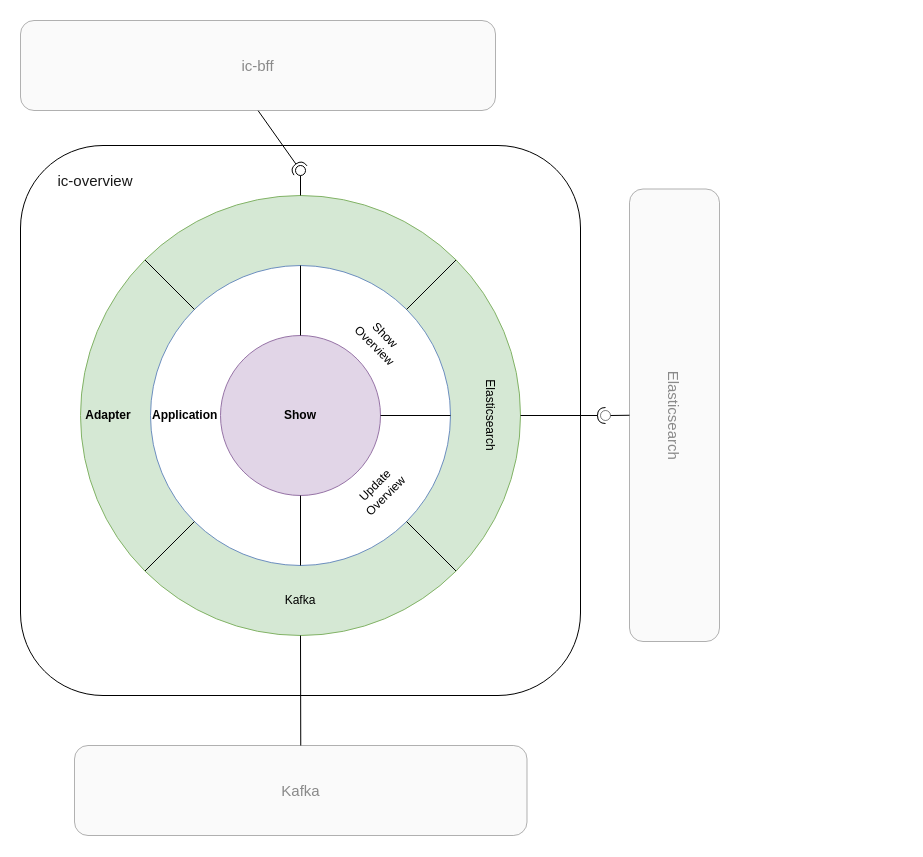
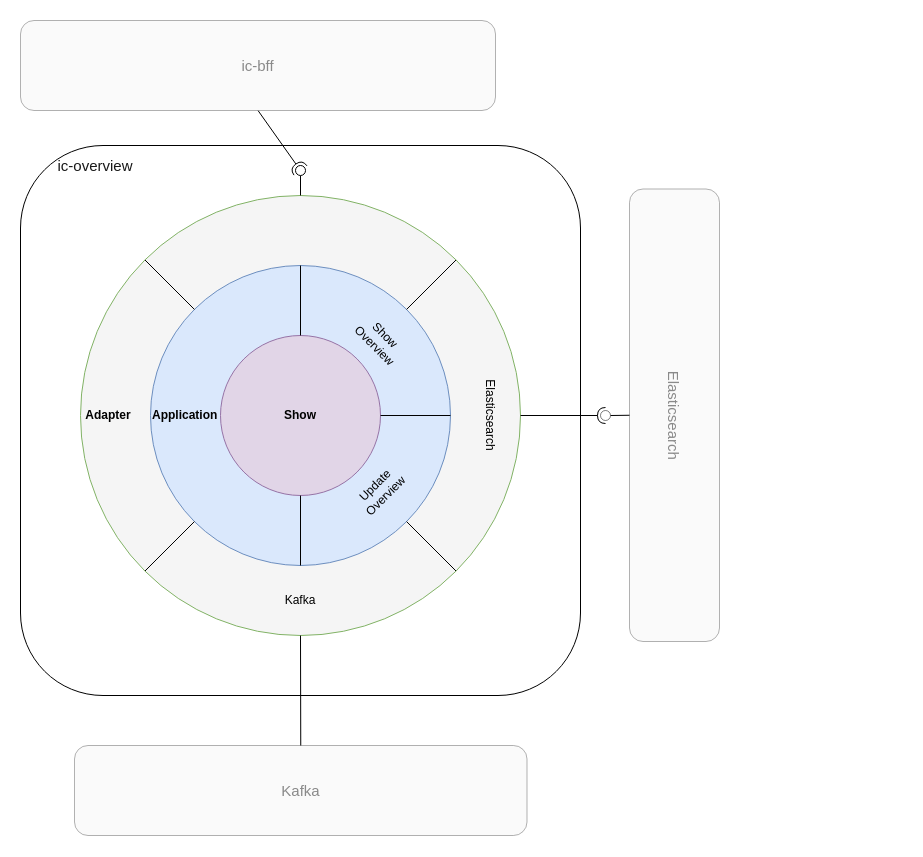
- <mxCell id="27" value="ic-overview" style="text;html=1;strokeColor=none;fillColor=none;align=center;verticalAlign=middle;whiteSpace=wrap;rounded=0;fontSize=15;fontColor=#191919;opacity=50;" vertex="1" parent="1"><mxGeometry x="50" y="165" width="90" height="30" as="geometry" /></mxCell>
+ <mxCell id="27" value="ic-overview" style="text;html=1;strokeColor=none;fillColor=none;align=center;verticalAlign=middle;whiteSpace=wrap;rounded=0;fontSize=15;fontColor=#191919;opacity=50;" vertex="1" parent="1"><mxGeometry x="50" y="150" width="90" height="30" as="geometry" /></mxCell>
- <mxCell id="3" value="&amp;nbsp;Adapter" style="ellipse;whiteSpace=wrap;html=1;aspect=fixed;fillColor=#d5e8d4;strokeColor=#82b366;align=left;fontStyle=1" vertex="1" parent="1"><mxGeometry x="80" y="195" width="440" height="440" as="geometry" /></mxCell>
+ <mxCell id="3" value="&amp;nbsp;Adapter" style="ellipse;whiteSpace=wrap;html=1;aspect=fixed;fillColor=#f5f5f5;strokeColor=#82b366;align=left;fontStyle=1;" vertex="1" parent="1"><mxGeometry x="80" y="195" width="440" height="440" as="geometry" /></mxCell>
- <mxCell id="4" value="Application" style="ellipse;whiteSpace=wrap;html=1;aspect=fixed;fillColor=#ffffff;strokeColor=#6c8ebf;align=left;fontStyle=1;" vertex="1" parent="1"><mxGeometry x="150" y="265" width="300" height="300" as="geometry" /></mxCell>
+ <mxCell id="4" value="Application" style="ellipse;whiteSpace=wrap;html=1;aspect=fixed;fillColor=#dae8fc;strokeColor=#6c8ebf;align=left;fontStyle=1" vertex="1" parent="1"><mxGeometry x="150" y="265" width="300" height="300" as="geometry" /></mxCell>
